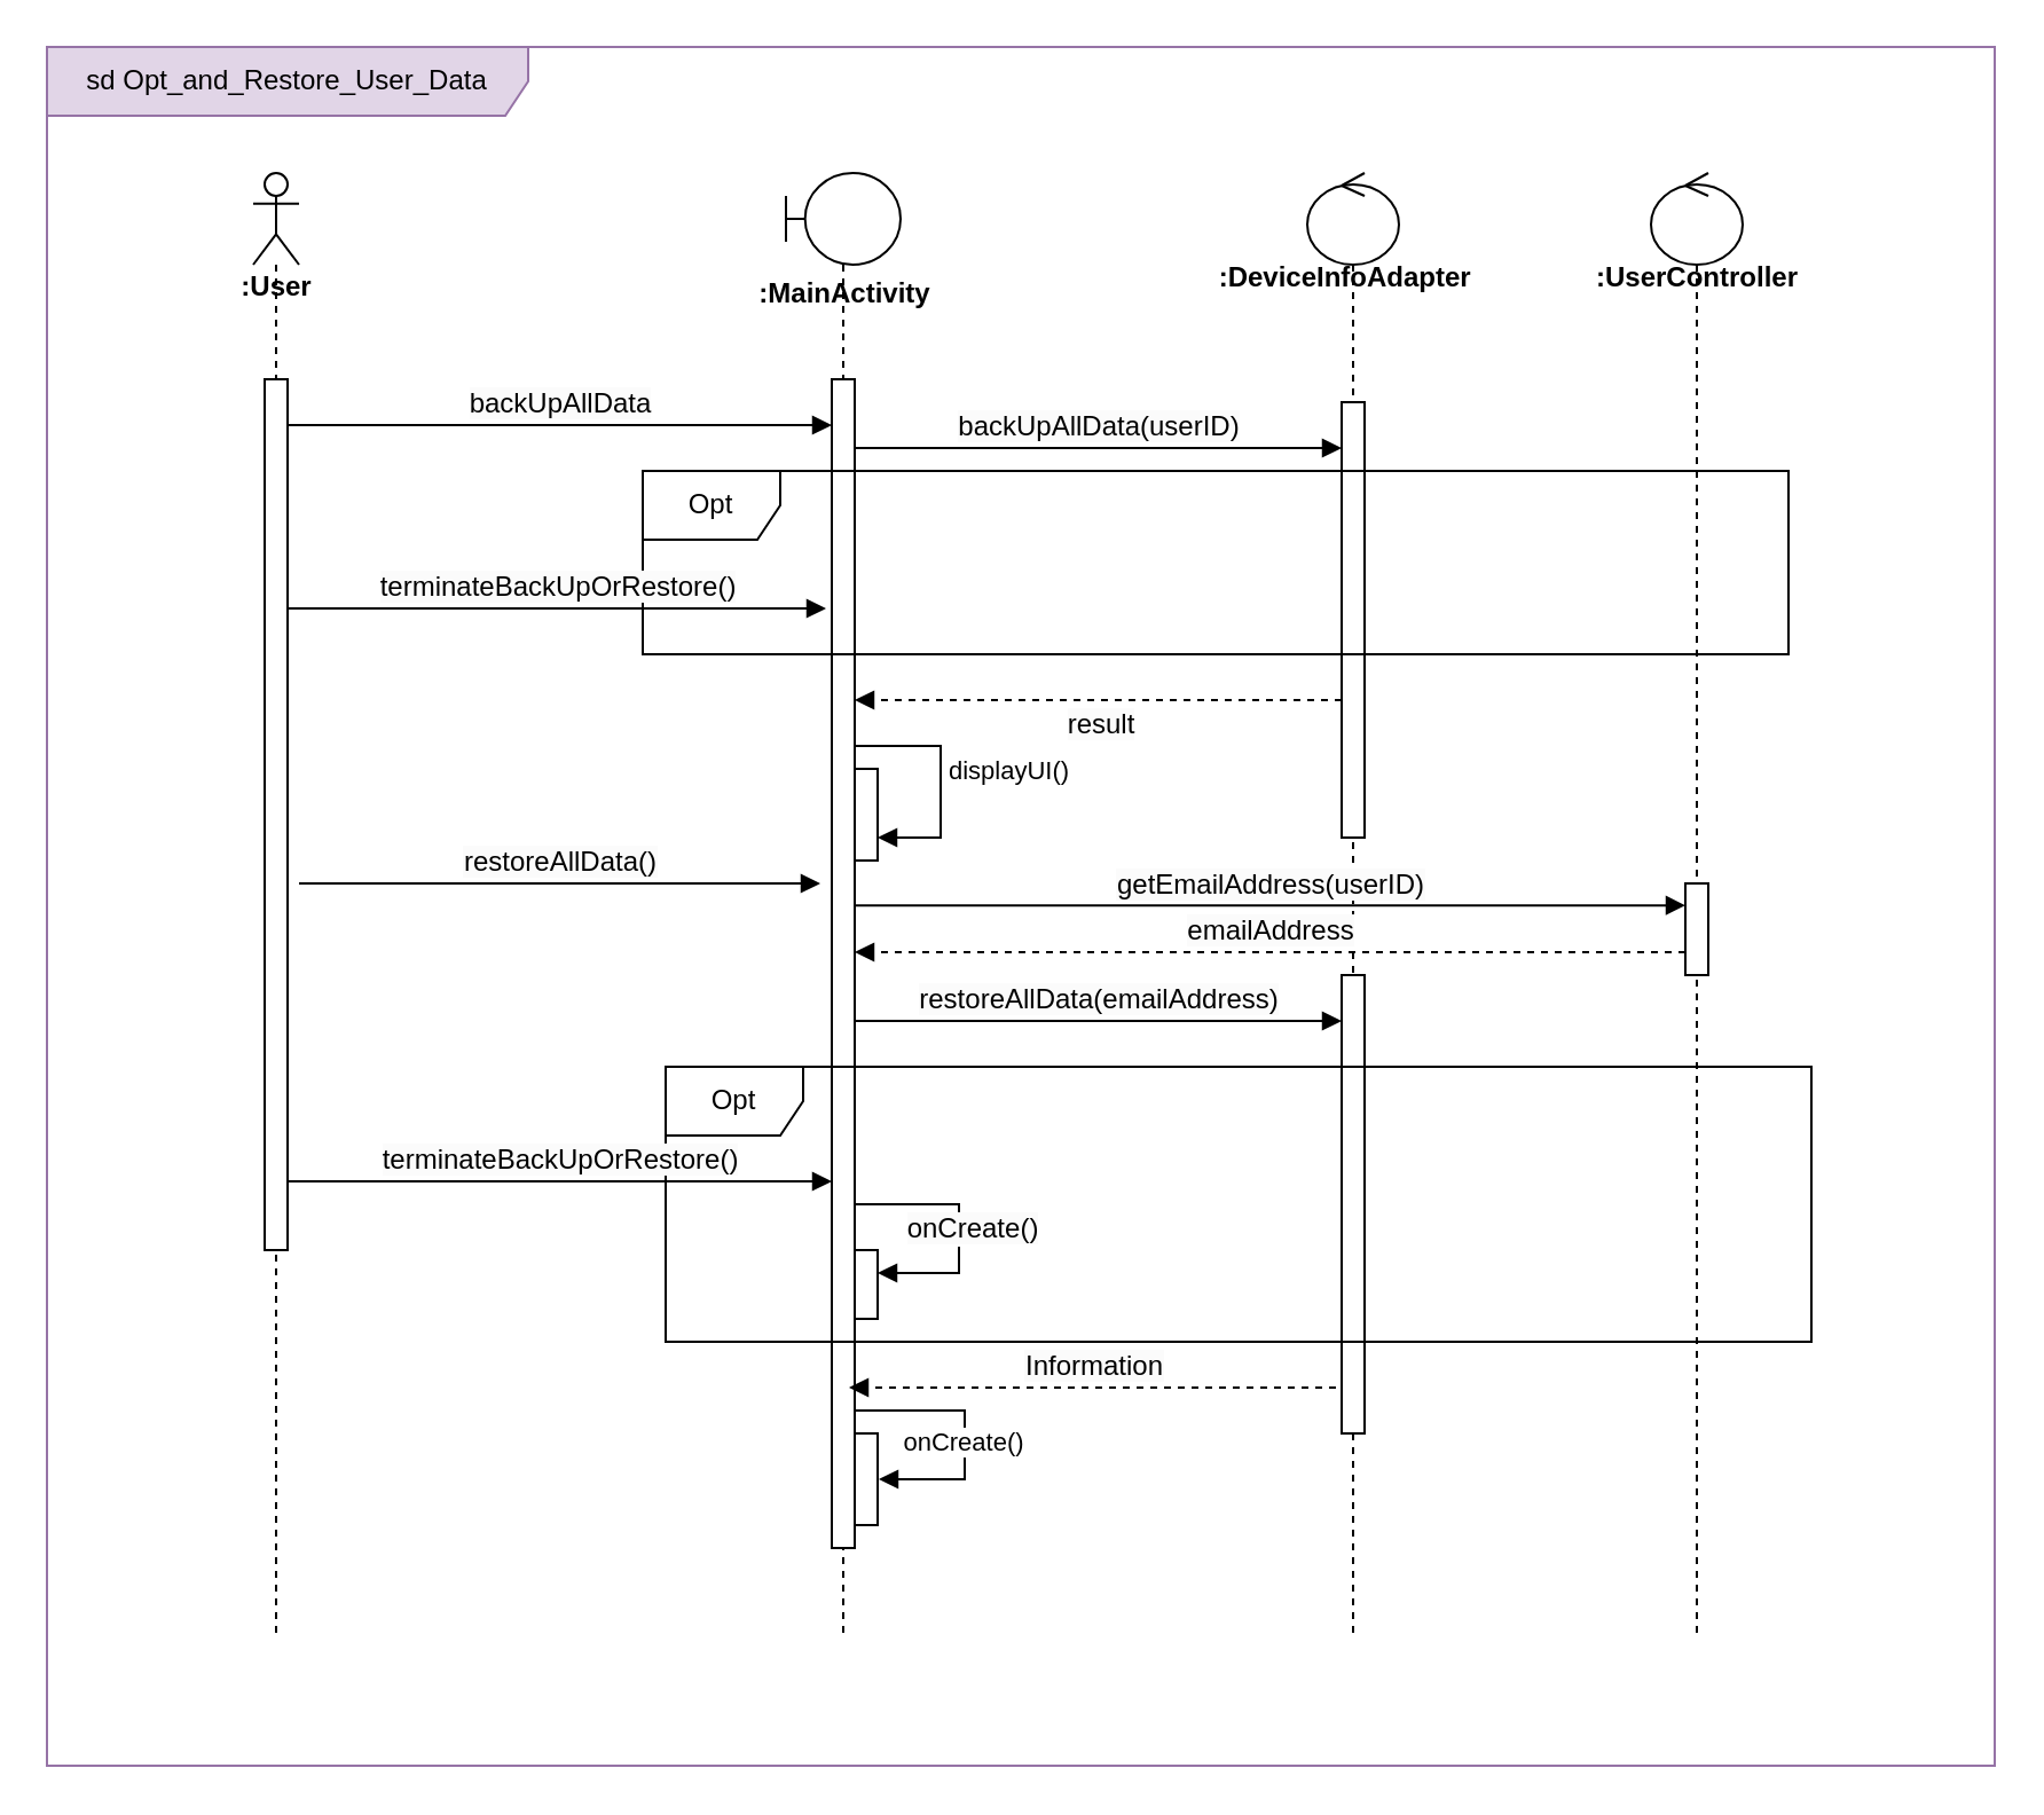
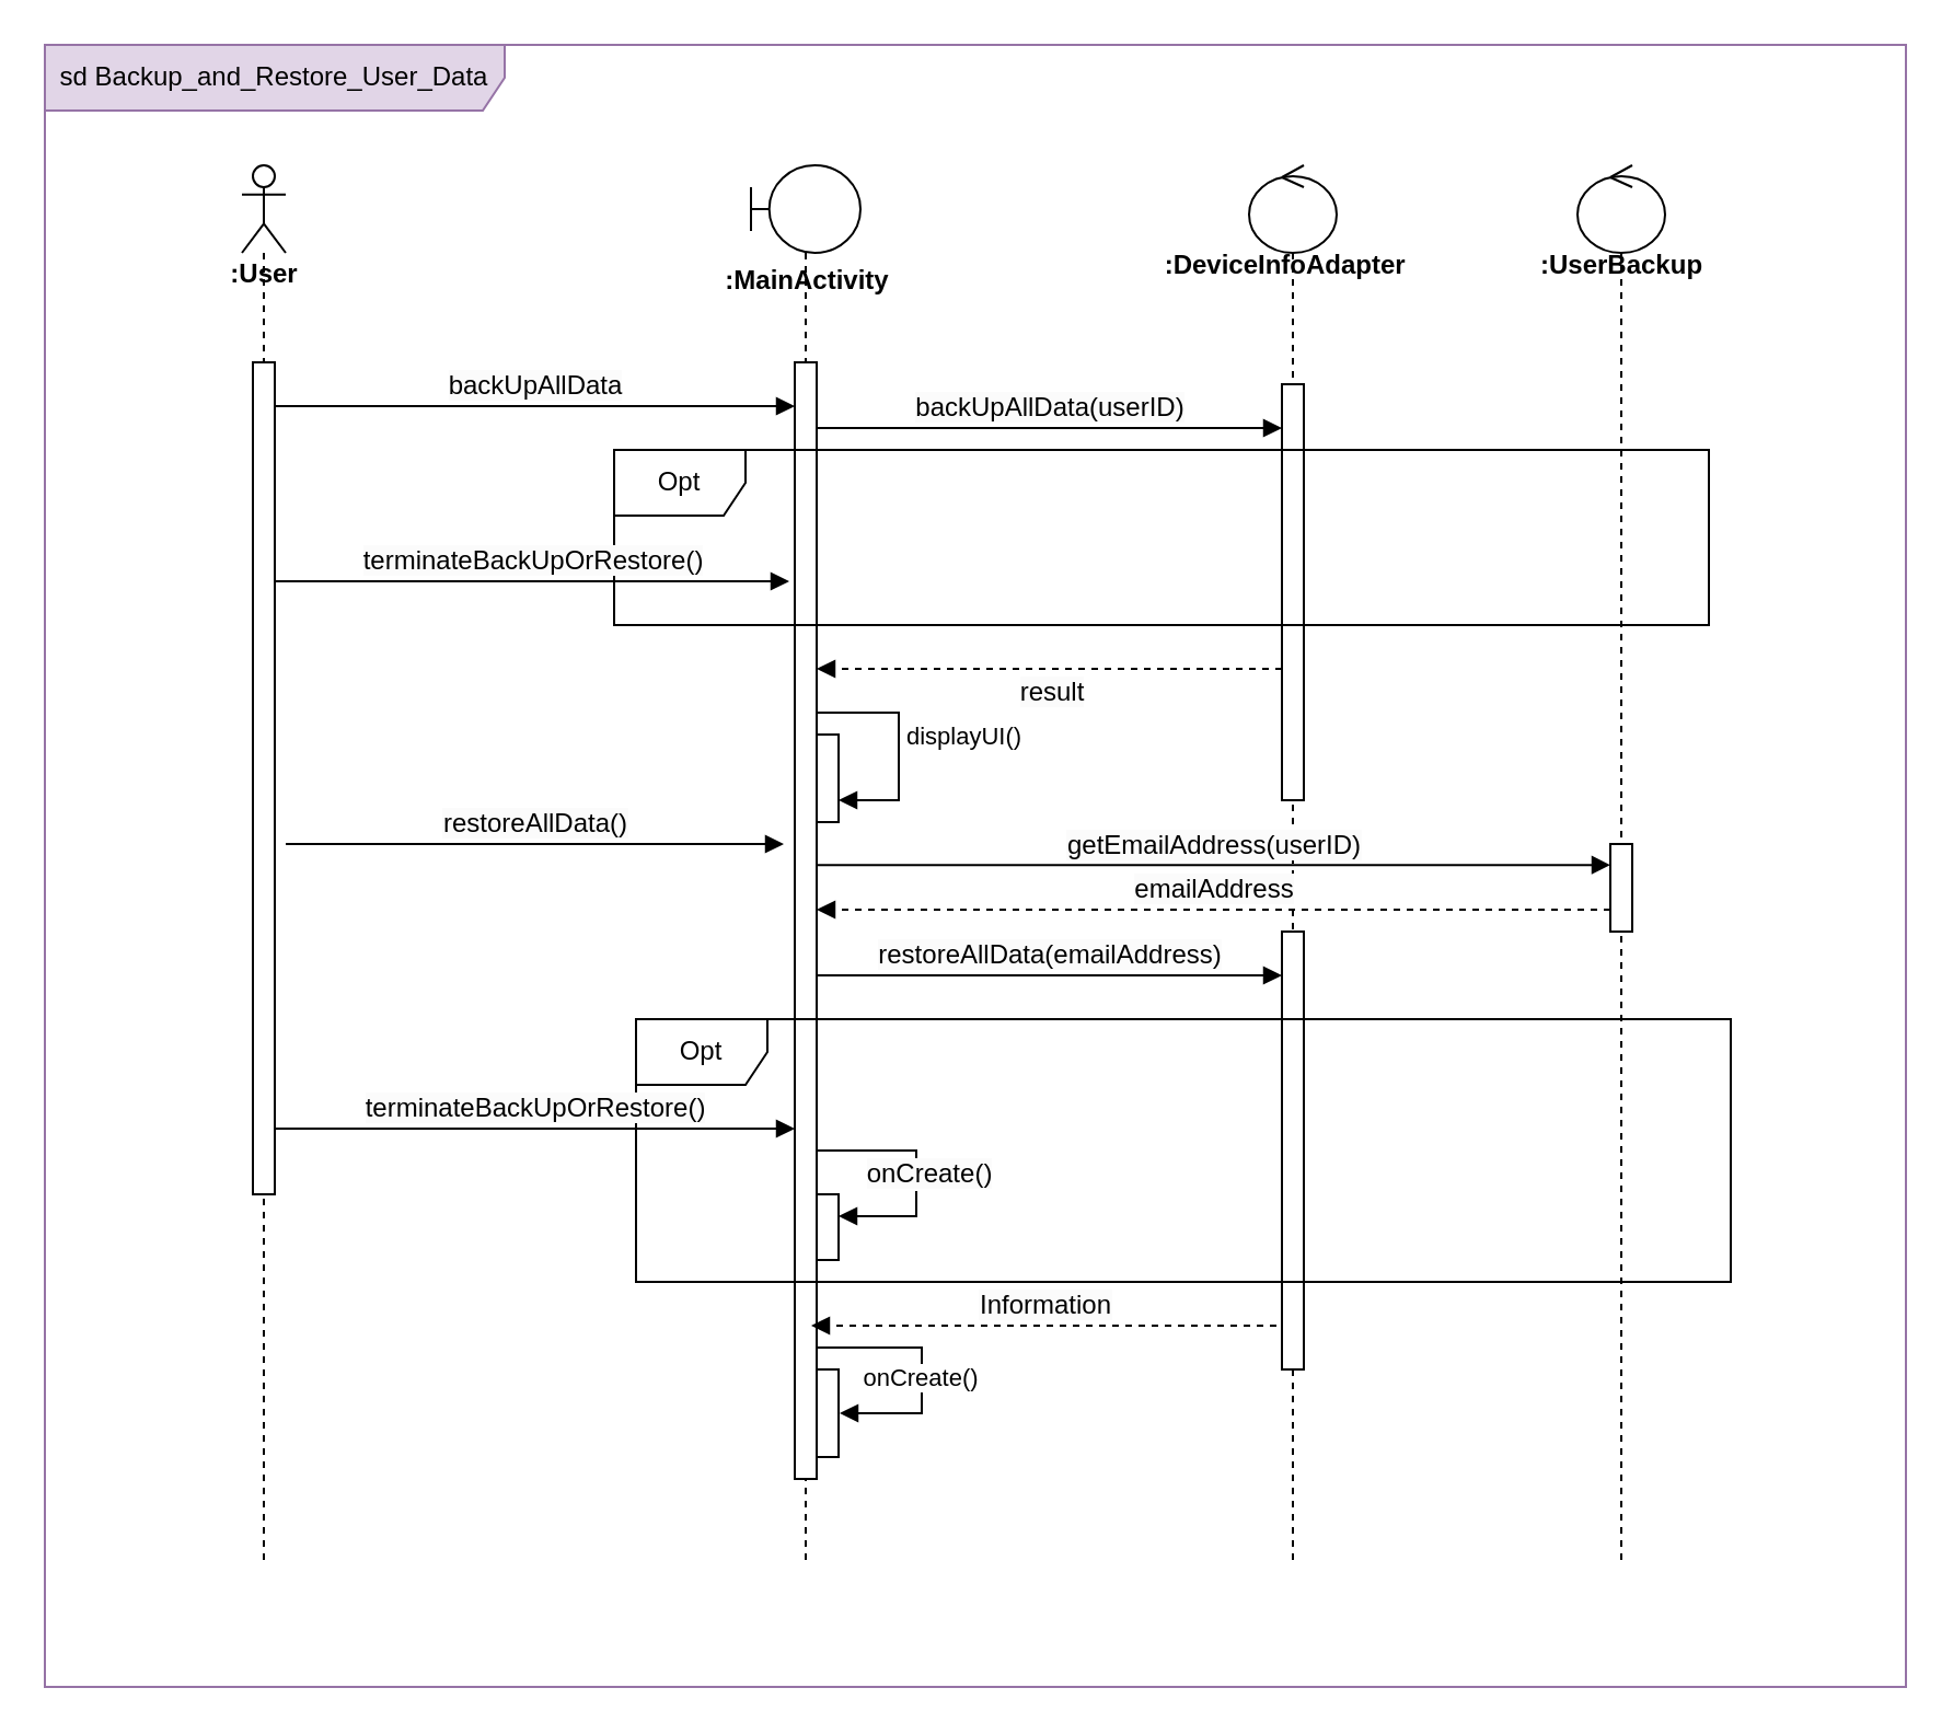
- <mxCell id="34" value="sd&amp;nbsp;Opt_and_Restore_User_Data" style="shape=umlFrame;whiteSpace=wrap;html=1;pointerEvents=0;width=210;height=30;fillColor=#e1d5e7;strokeColor=#9673a6;" vertex="1" parent="1"><mxGeometry x="20" y="20" width="850" height="750" as="geometry" /></mxCell>
+ <mxCell id="34" value="sd&amp;nbsp;Backup_and_Restore_User_Data" style="shape=umlFrame;whiteSpace=wrap;html=1;pointerEvents=0;width=210;height=30;fillColor=#e1d5e7;strokeColor=#9673a6;" vertex="1" parent="1"><mxGeometry x="20" y="20" width="850" height="750" as="geometry" /></mxCell>
- <mxCell id="35" value="&lt;div&gt;&lt;br&gt;&lt;/div&gt;:User&lt;b style=&quot;text-wrap: wrap;&quot;&gt;Controller&lt;/b&gt;&lt;div&gt;&lt;span style=&quot;text-wrap: wrap;&quot;&gt;&lt;br&gt;&lt;/span&gt;&lt;div&gt;&lt;b style=&quot;text-wrap: wrap;&quot;&gt;&lt;br&gt;&lt;/b&gt;&lt;/div&gt;&lt;/div&gt;" style="text;align=center;fontStyle=1;verticalAlign=middle;spacingLeft=3;spacingRight=3;strokeColor=none;rotatable=0;points=[[0,0.5],[1,0.5]];portConstraint=eastwest;html=1;fontFamily=Helvetica;fontSize=12;fontColor=default;" vertex="1" parent="1"><mxGeometry x="672.5" y="115" width="135" height="25" as="geometry" /></mxCell>
+ <mxCell id="35" value="&lt;div&gt;&lt;br&gt;&lt;/div&gt;:User&lt;b style=&quot;text-wrap: wrap;&quot;&gt;Backup&lt;/b&gt;&lt;div&gt;&lt;span style=&quot;text-wrap: wrap;&quot;&gt;&lt;br&gt;&lt;/span&gt;&lt;div&gt;&lt;b style=&quot;text-wrap: wrap;&quot;&gt;&lt;br&gt;&lt;/b&gt;&lt;/div&gt;&lt;/div&gt;" style="text;align=center;fontStyle=1;verticalAlign=middle;spacingLeft=3;spacingRight=3;strokeColor=none;rotatable=0;points=[[0,0.5],[1,0.5]];portConstraint=eastwest;html=1;fontFamily=Helvetica;fontSize=12;fontColor=default;" vertex="1" parent="1"><mxGeometry x="672.5" y="115" width="135" height="25" as="geometry" /></mxCell>
